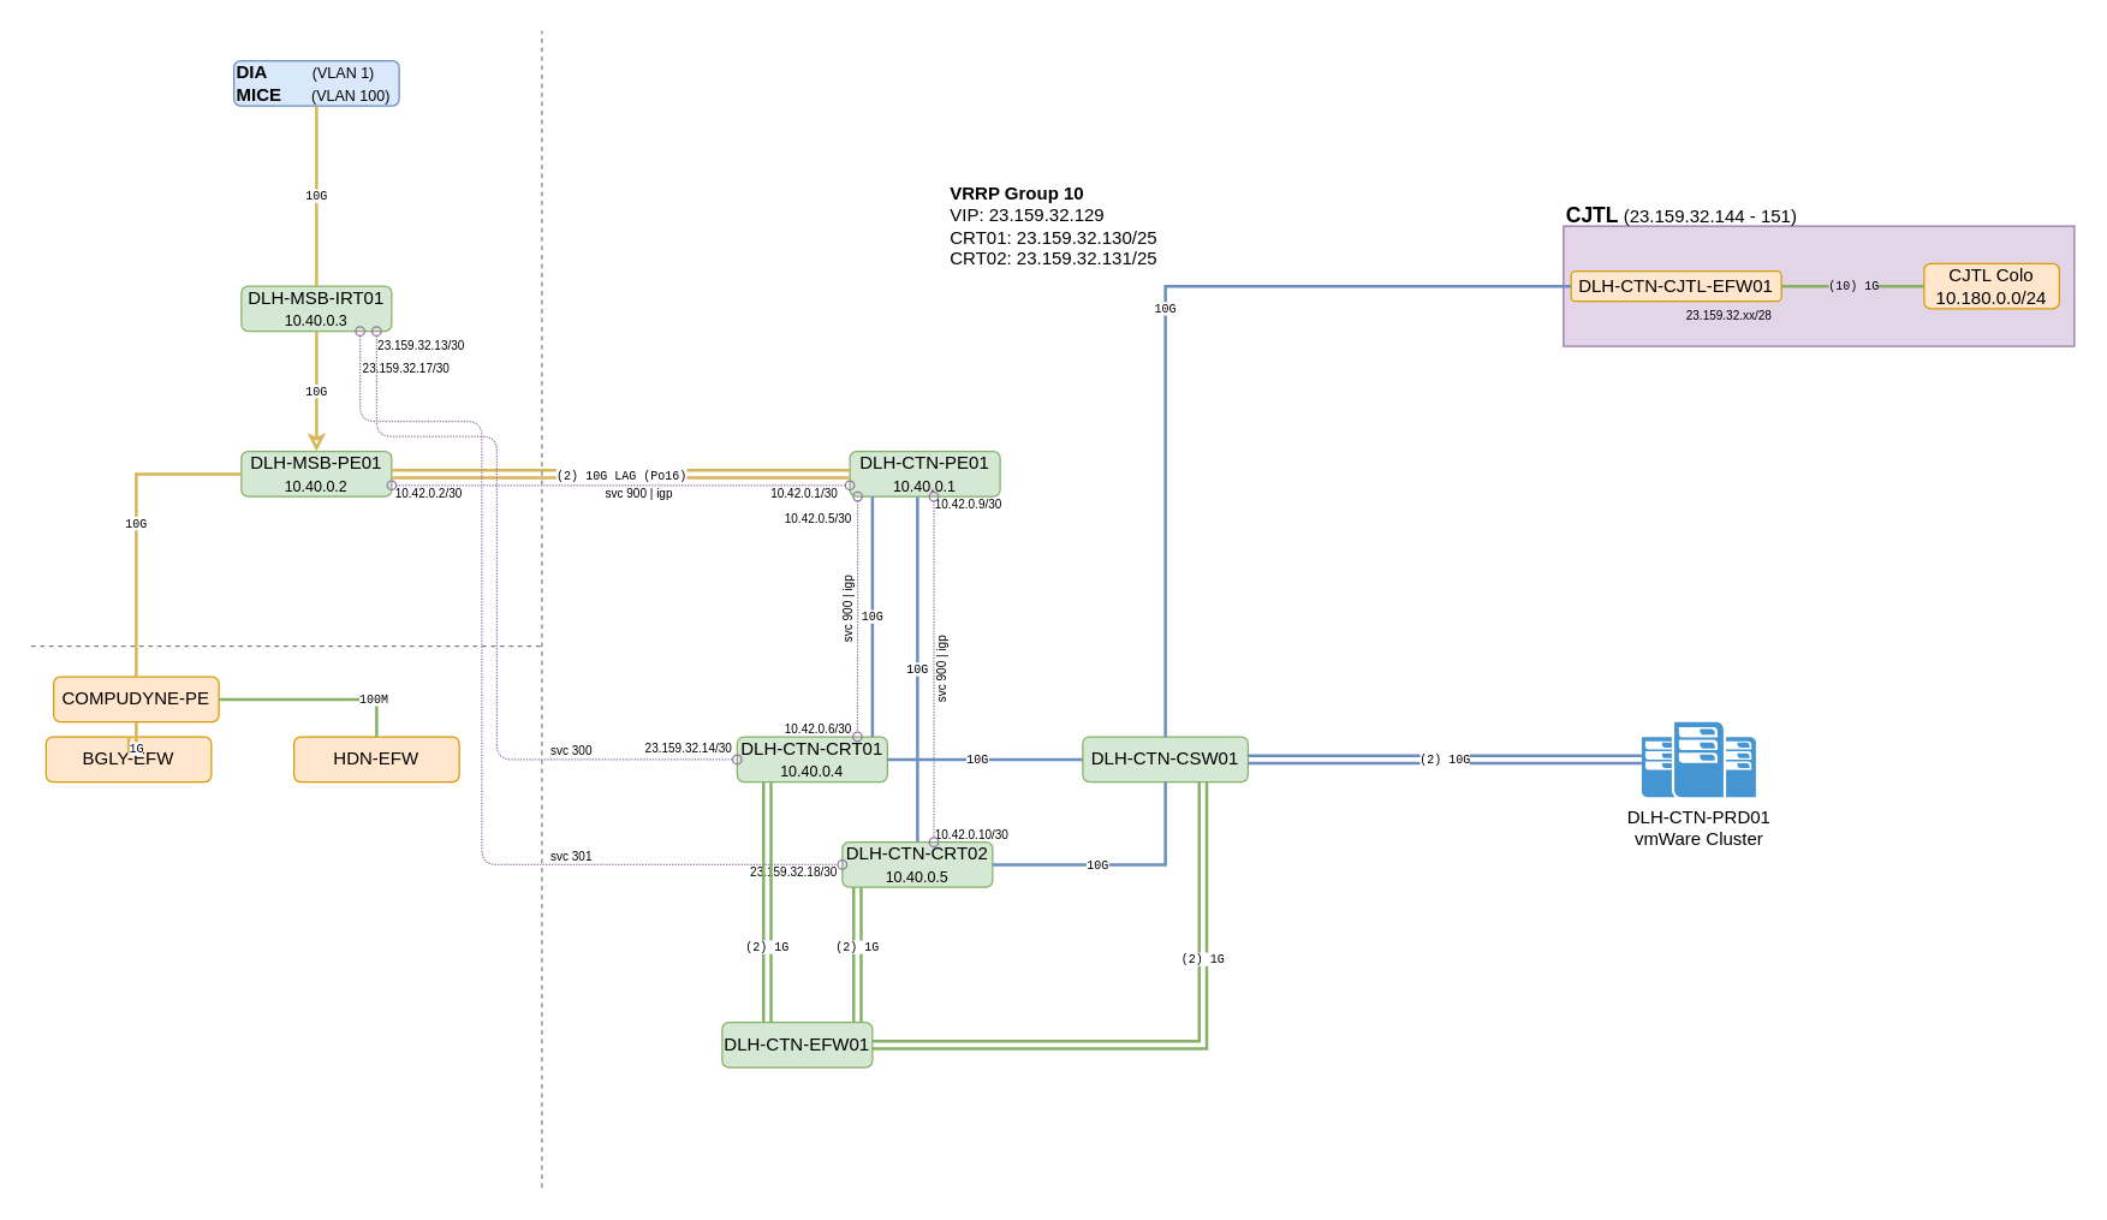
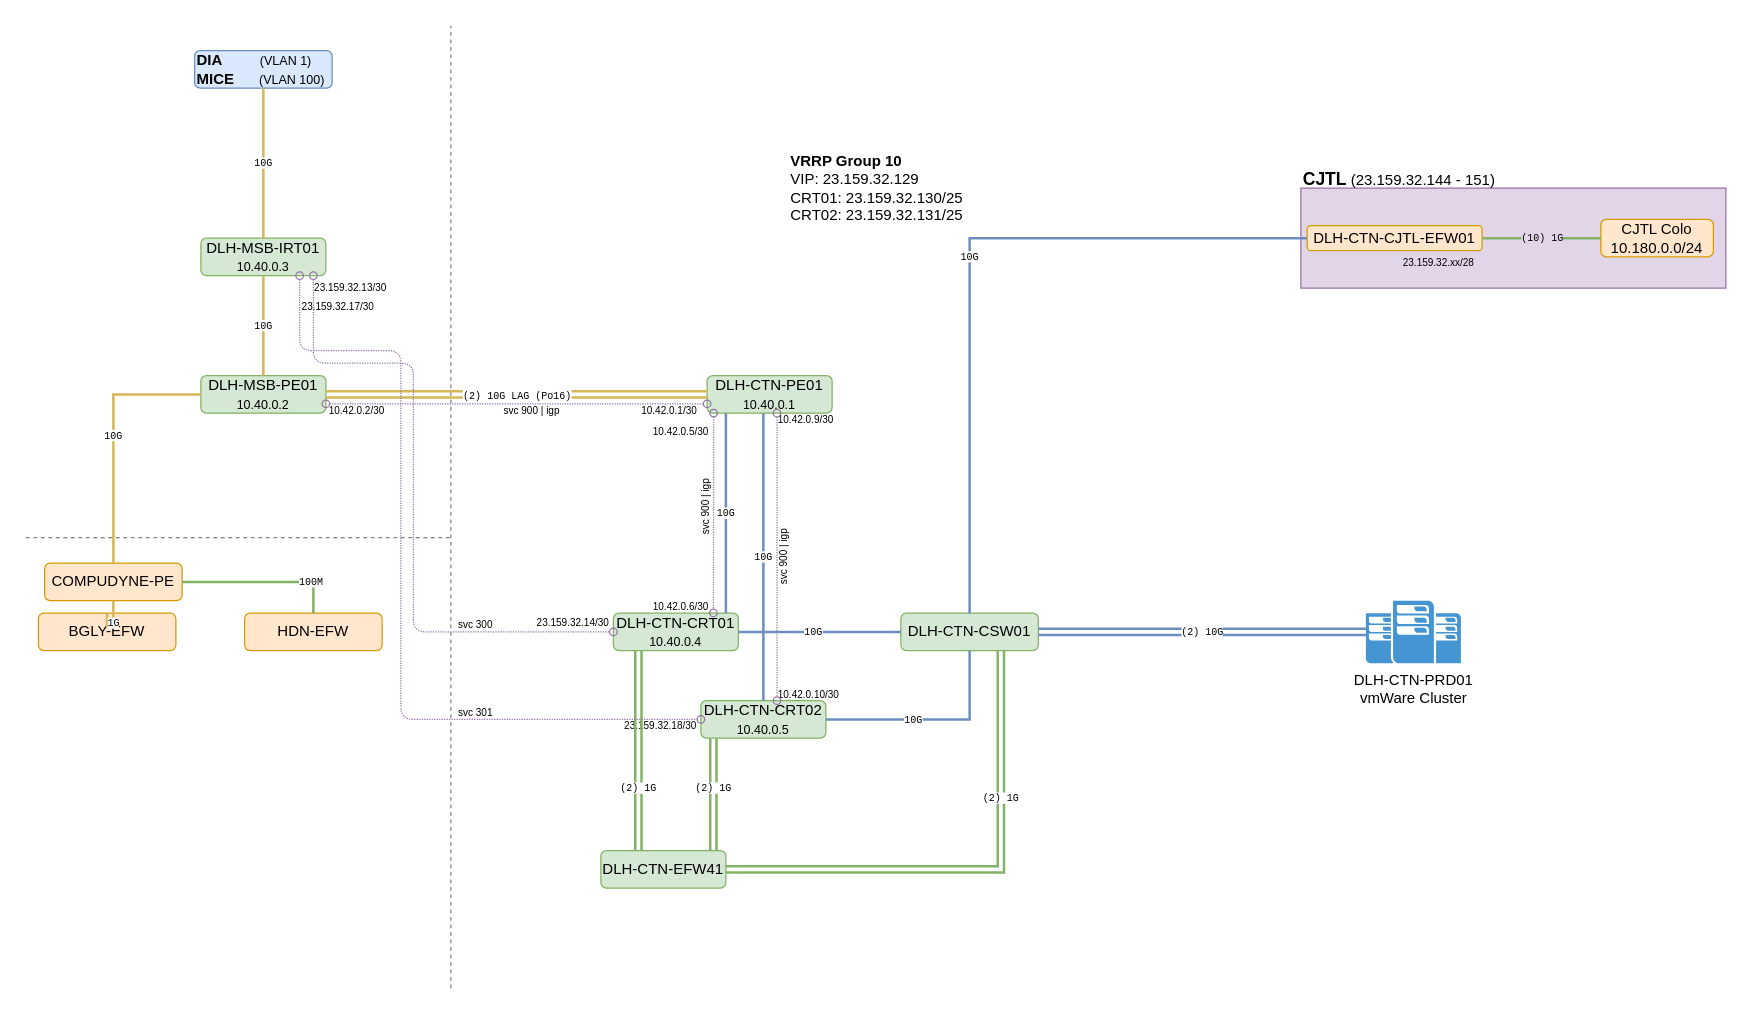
- <mxCell id="23" value="&lt;font face=&quot;Courier New&quot; style=&quot;font-size: 8px;&quot;&gt;10G&lt;/font&gt;" style="edgeStyle=orthogonalEdgeStyle;rounded=0;orthogonalLoop=1;jettySize=auto;html=1;endArrow=classic;endFill=0;fillColor=#fff2cc;strokeColor=#d6b656;strokeWidth=2;fontSize=8;" parent="20" source="2" target="4" edge="1"><mxGeometry relative="1" as="geometry" /></mxCell>
+ <mxCell id="23" value="&lt;font face=&quot;Courier New&quot; style=&quot;font-size: 8px;&quot;&gt;10G&lt;/font&gt;" style="edgeStyle=orthogonalEdgeStyle;rounded=0;orthogonalLoop=1;jettySize=auto;html=1;endArrow=none;endFill=0;fillColor=#fff2cc;strokeColor=#d6b656;strokeWidth=2;fontSize=8;" parent="20" source="2" target="4" edge="1"><mxGeometry relative="1" as="geometry" /></mxCell>
- <mxCell id="12" value="DLH-CTN-EFW01" style="rounded=1;whiteSpace=wrap;html=1;fillColor=#d5e8d4;strokeColor=#82b366;" parent="1" vertex="1"><mxGeometry x="480" y="680" width="100" height="30" as="geometry" /></mxCell>
+ <mxCell id="12" value="DLH-CTN-EFW41" style="rounded=1;whiteSpace=wrap;html=1;fillColor=#d5e8d4;strokeColor=#82b366;" parent="1" vertex="1"><mxGeometry x="480" y="680" width="100" height="30" as="geometry" /></mxCell>
